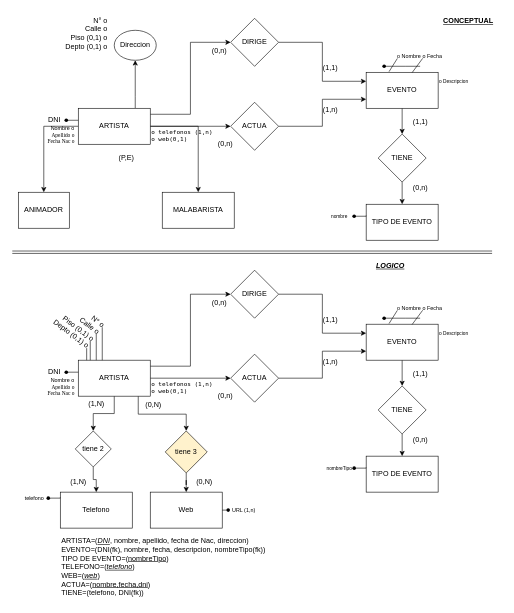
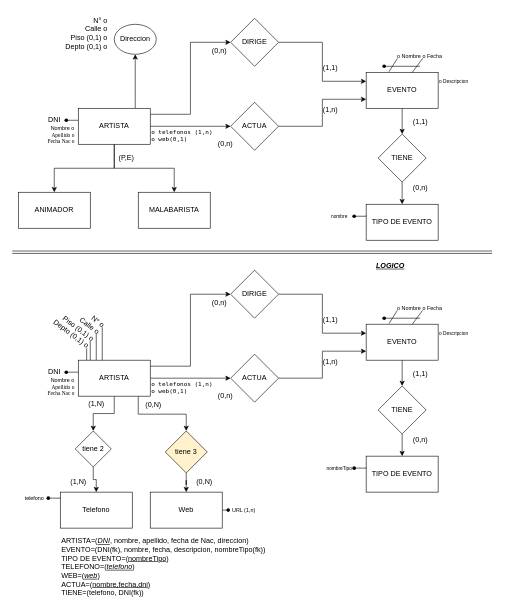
- <mxCell id="43" value="CONCEPTUAL" style="text;html=1;align=center;verticalAlign=middle;resizable=0;points=[];autosize=1;strokeColor=none;fillColor=none;fontStyle=5;horizontal=1;" vertex="1" parent="1"><mxGeometry x="725" width="110" height="30" as="geometry" y="20" /></mxCell>
- <mxCell id="17" value="Direccion" style="ellipse;whiteSpace=wrap;html=1;" vertex="1" parent="1"><mxGeometry x="190" y="50" width="70" height="50" as="geometry" /></mxCell>
+ <mxCell id="17" value="Direccion" style="ellipse;whiteSpace=wrap;html=1;" vertex="1" parent="1"><mxGeometry x="190" y="40" width="70" height="50" as="geometry" /></mxCell>
- <mxCell id="11" value="ANIMADOR" style="whiteSpace=wrap;html=1;" vertex="1" parent="1"><mxGeometry x="30" y="320" width="85" height="60" as="geometry" /></mxCell>
+ <mxCell id="11" value="ANIMADOR" style="whiteSpace=wrap;html=1;" vertex="1" parent="1"><mxGeometry x="30" y="320" width="120" height="60" as="geometry" /></mxCell>
- <mxCell id="12" value="MALABARISTA" style="whiteSpace=wrap;html=1;" vertex="1" parent="1"><mxGeometry x="270" y="320" width="120" height="60" as="geometry" /></mxCell>
+ <mxCell id="12" value="MALABARISTA" style="whiteSpace=wrap;html=1;" vertex="1" parent="1"><mxGeometry x="230" y="320" width="120" height="60" as="geometry" /></mxCell>
